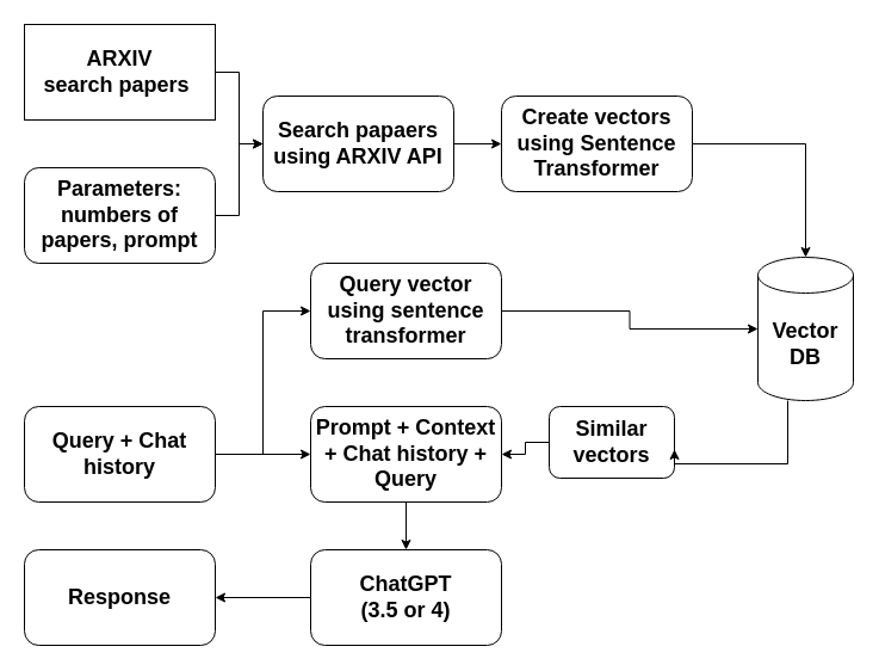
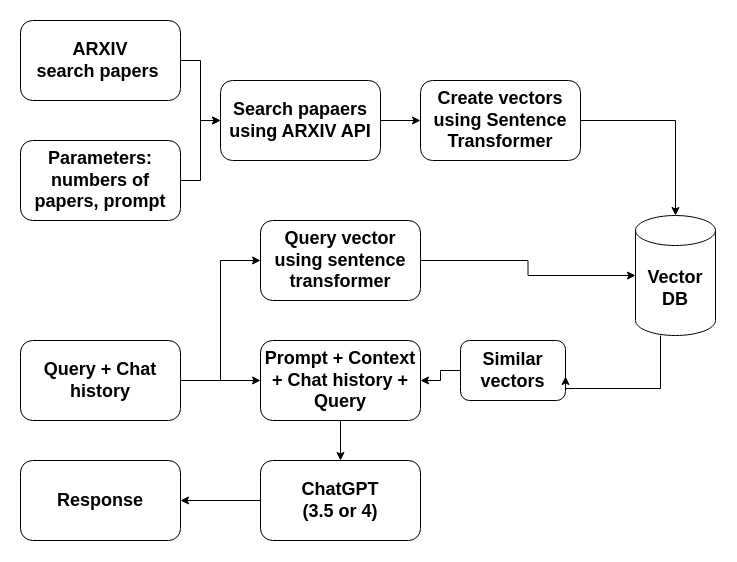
- <mxCell id="3" value="&lt;b&gt;&lt;font style=&quot;font-size: 18px;&quot;&gt;ARXIV&lt;br&gt;search papers&amp;nbsp;&lt;/font&gt;&lt;/b&gt;" style="whiteSpace=wrap;html=1;rounded=0;" vertex="1" parent="1"><mxGeometry x="20" y="20" width="160" height="80" as="geometry" /></mxCell>
+ <mxCell id="3" value="&lt;b&gt;&lt;font style=&quot;font-size: 18px;&quot;&gt;ARXIV&lt;br&gt;search papers&amp;nbsp;&lt;/font&gt;&lt;/b&gt;" style="rounded=1;whiteSpace=wrap;html=1;" vertex="1" parent="1"><mxGeometry x="20" y="20" width="160" height="80" as="geometry" /></mxCell>
